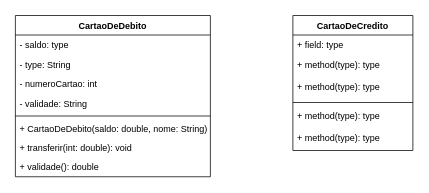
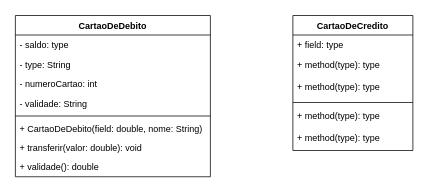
- <mxCell id="8" value="+ CartaoDeDebito(saldo: double, nome: String)" style="text;strokeColor=none;fillColor=none;align=left;verticalAlign=top;spacingLeft=4;spacingRight=4;overflow=hidden;rotatable=0;points=[[0,0.5],[1,0.5]];portConstraint=eastwest;" vertex="1" parent="2"><mxGeometry y="138" width="260" height="25" as="geometry" /></mxCell>
+ <mxCell id="8" value="+ CartaoDeDebito(field: double, nome: String)" style="text;strokeColor=none;fillColor=none;align=left;verticalAlign=top;spacingLeft=4;spacingRight=4;overflow=hidden;rotatable=0;points=[[0,0.5],[1,0.5]];portConstraint=eastwest;" vertex="1" parent="2"><mxGeometry y="138" width="260" height="25" as="geometry" /></mxCell>
- <mxCell id="9" value="+ transferir(int: double): void" style="text;strokeColor=none;fillColor=none;align=left;verticalAlign=top;spacingLeft=4;spacingRight=4;overflow=hidden;rotatable=0;points=[[0,0.5],[1,0.5]];portConstraint=eastwest;" vertex="1" parent="2"><mxGeometry y="163" width="260" height="26" as="geometry" /></mxCell>
+ <mxCell id="9" value="+ transferir(valor: double): void" style="text;strokeColor=none;fillColor=none;align=left;verticalAlign=top;spacingLeft=4;spacingRight=4;overflow=hidden;rotatable=0;points=[[0,0.5],[1,0.5]];portConstraint=eastwest;" vertex="1" parent="2"><mxGeometry y="163" width="260" height="26" as="geometry" /></mxCell>
